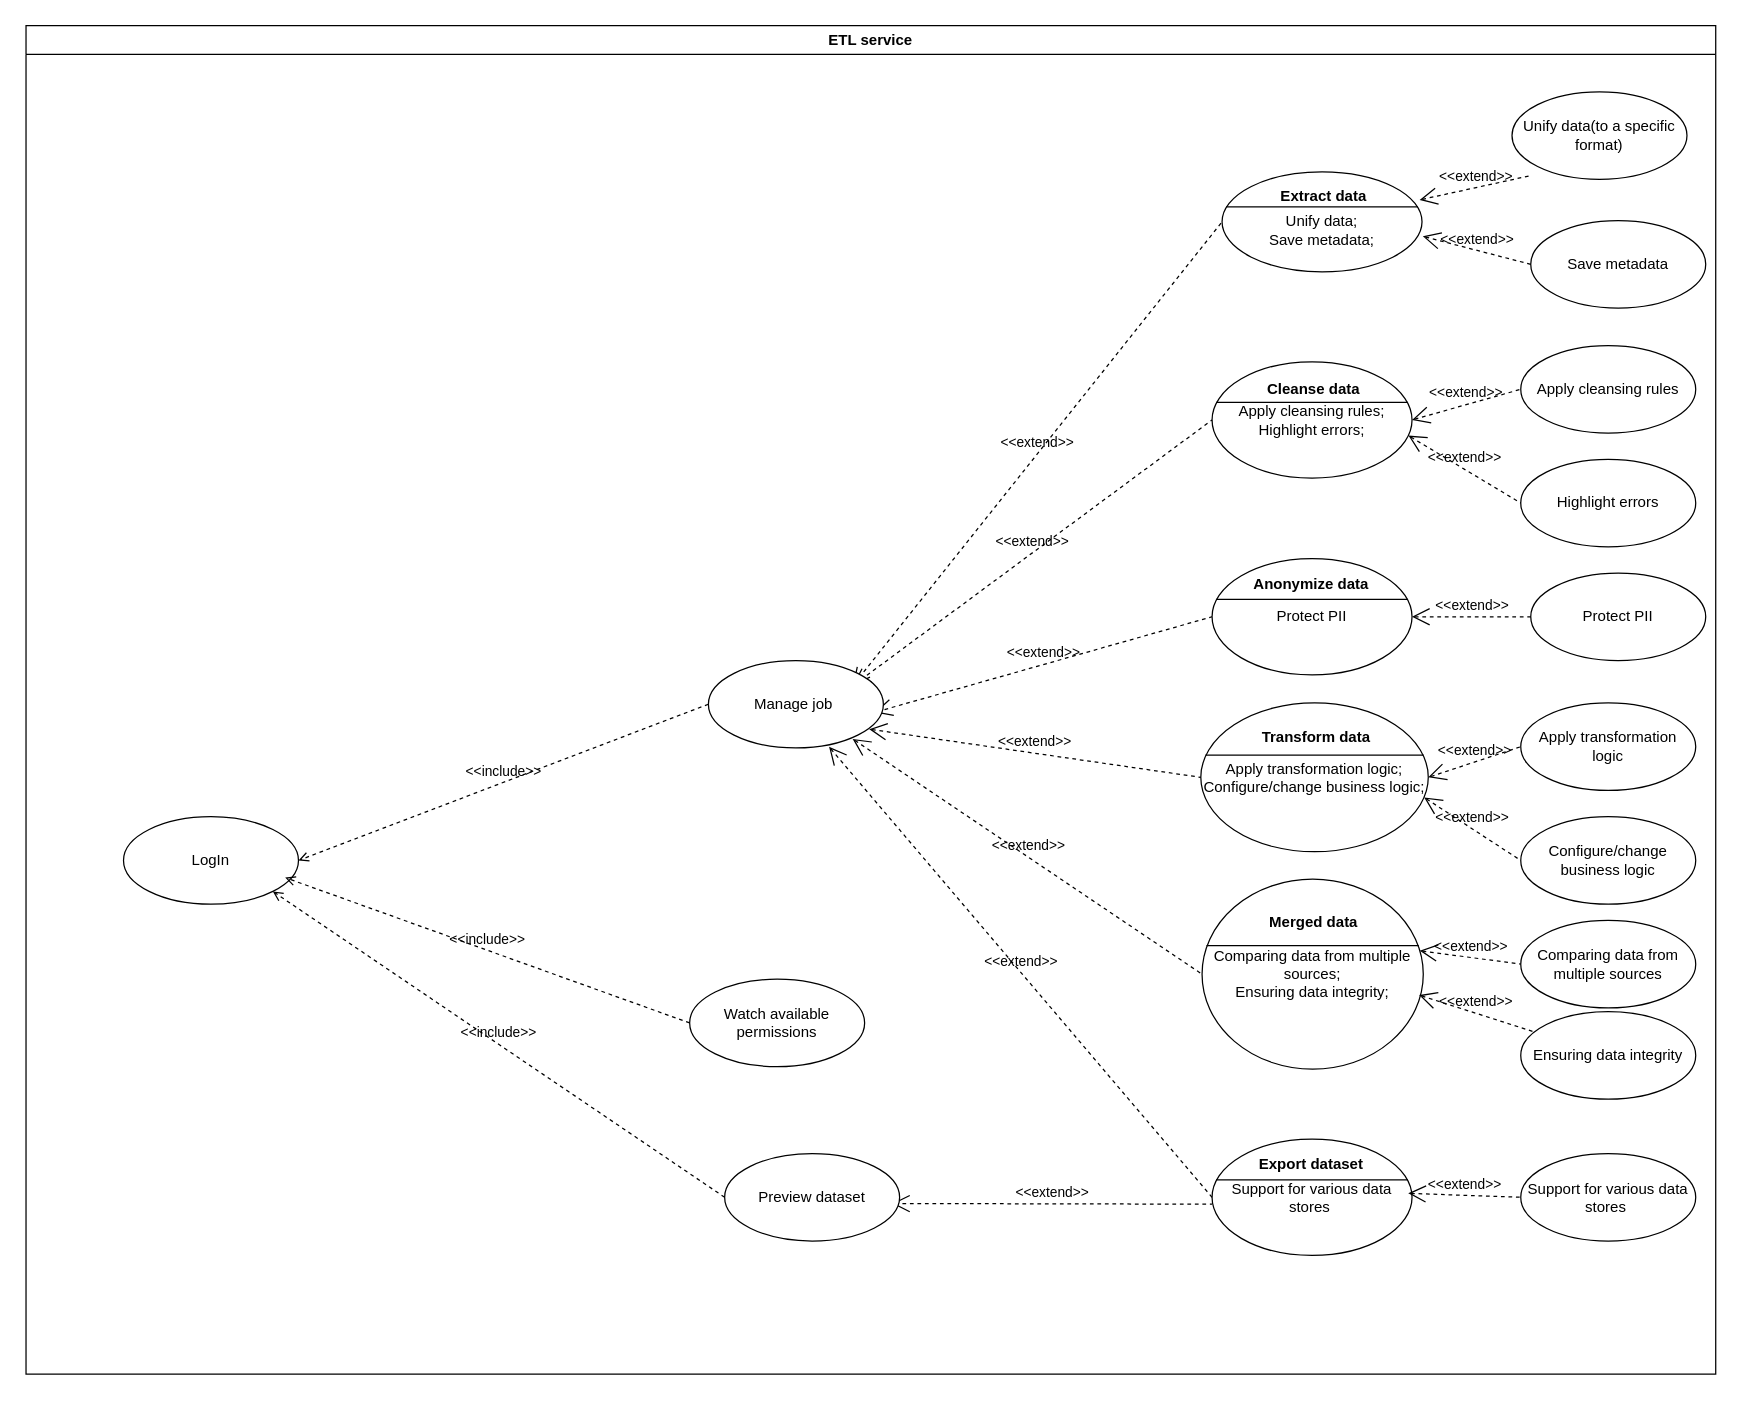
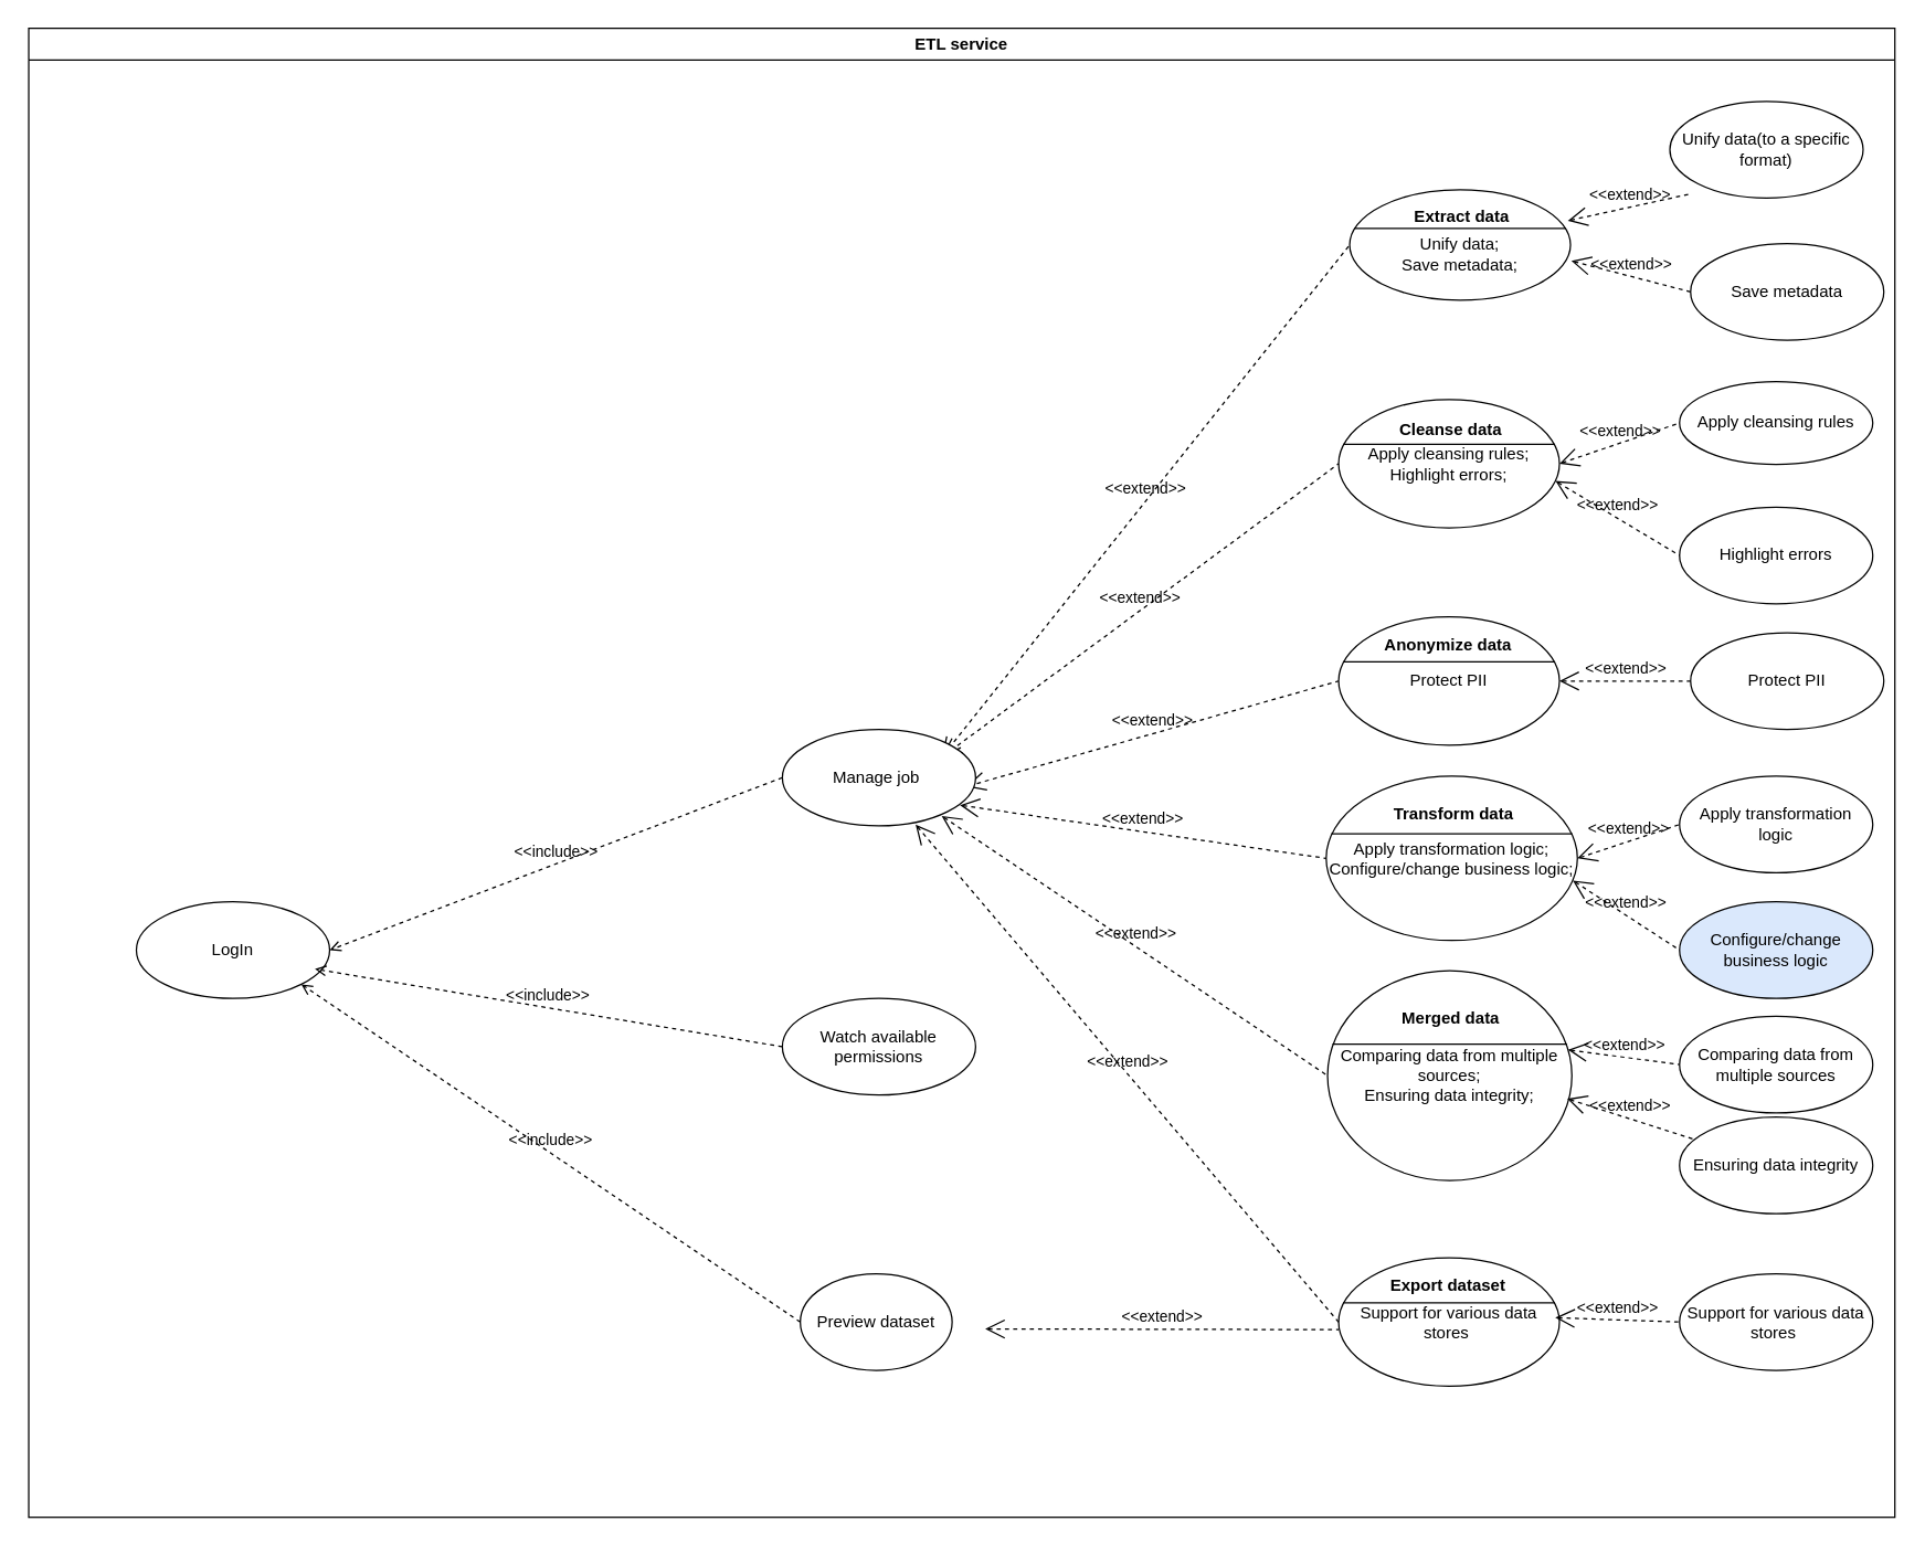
- <mxCell id="11" value="Apply cleansing rules" style="ellipse;whiteSpace=wrap;html=1;" parent="2" vertex="1"><mxGeometry x="1196" y="256" width="140" height="70" as="geometry" /></mxCell>
+ <mxCell id="11" value="Apply cleansing rules" style="ellipse;whiteSpace=wrap;html=1;" parent="2" vertex="1"><mxGeometry x="1196" y="256" width="140" height="60" as="geometry" /></mxCell>
- <mxCell id="22" value="Configure/change business logic" style="ellipse;whiteSpace=wrap;html=1;" parent="2" vertex="1"><mxGeometry x="1196" y="633" width="140" height="70" as="geometry" /></mxCell>
+ <mxCell id="22" value="Configure/change business logic" style="ellipse;whiteSpace=wrap;html=1;fillColor=#dae8fc;" parent="2" vertex="1"><mxGeometry x="1196" y="633" width="140" height="70" as="geometry" /></mxCell>
- <mxCell id="47" value="Watch available permissions" style="ellipse;whiteSpace=wrap;html=1;" parent="2" vertex="1"><mxGeometry x="531" y="763" width="140" height="70" as="geometry" /></mxCell>
+ <mxCell id="47" value="Watch available permissions" style="ellipse;whiteSpace=wrap;html=1;" parent="2" vertex="1"><mxGeometry x="546" y="703" width="140" height="70" as="geometry" /></mxCell>
- <mxCell id="44" value="Preview dataset" style="ellipse;whiteSpace=wrap;html=1;" parent="2" vertex="1"><mxGeometry x="559" y="902.5" width="140" height="70" as="geometry" /></mxCell>
+ <mxCell id="44" value="Preview dataset" style="ellipse;whiteSpace=wrap;html=1;" parent="2" vertex="1"><mxGeometry x="559" y="902.5" width="110" height="70" as="geometry" /></mxCell>
